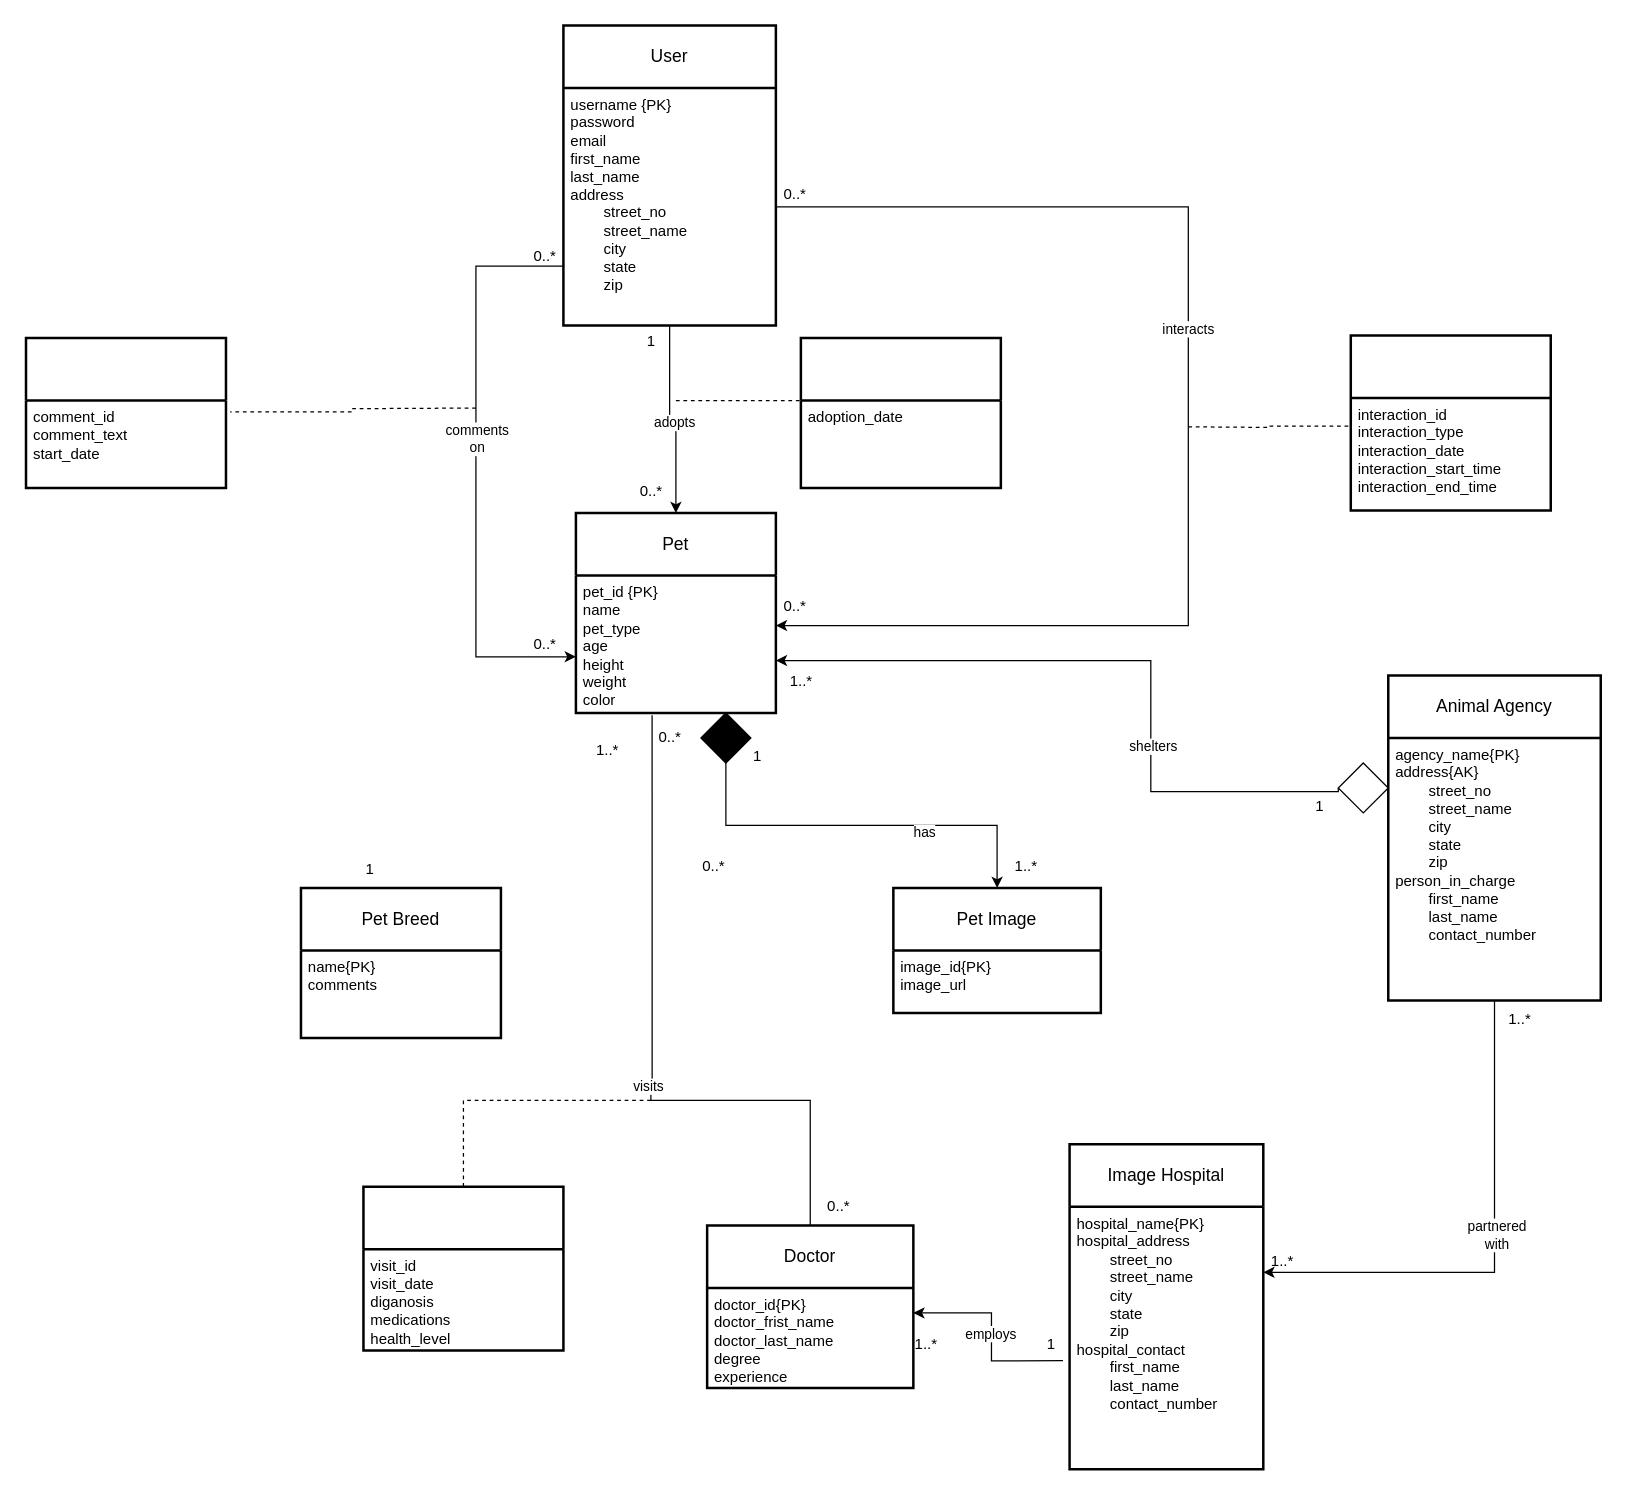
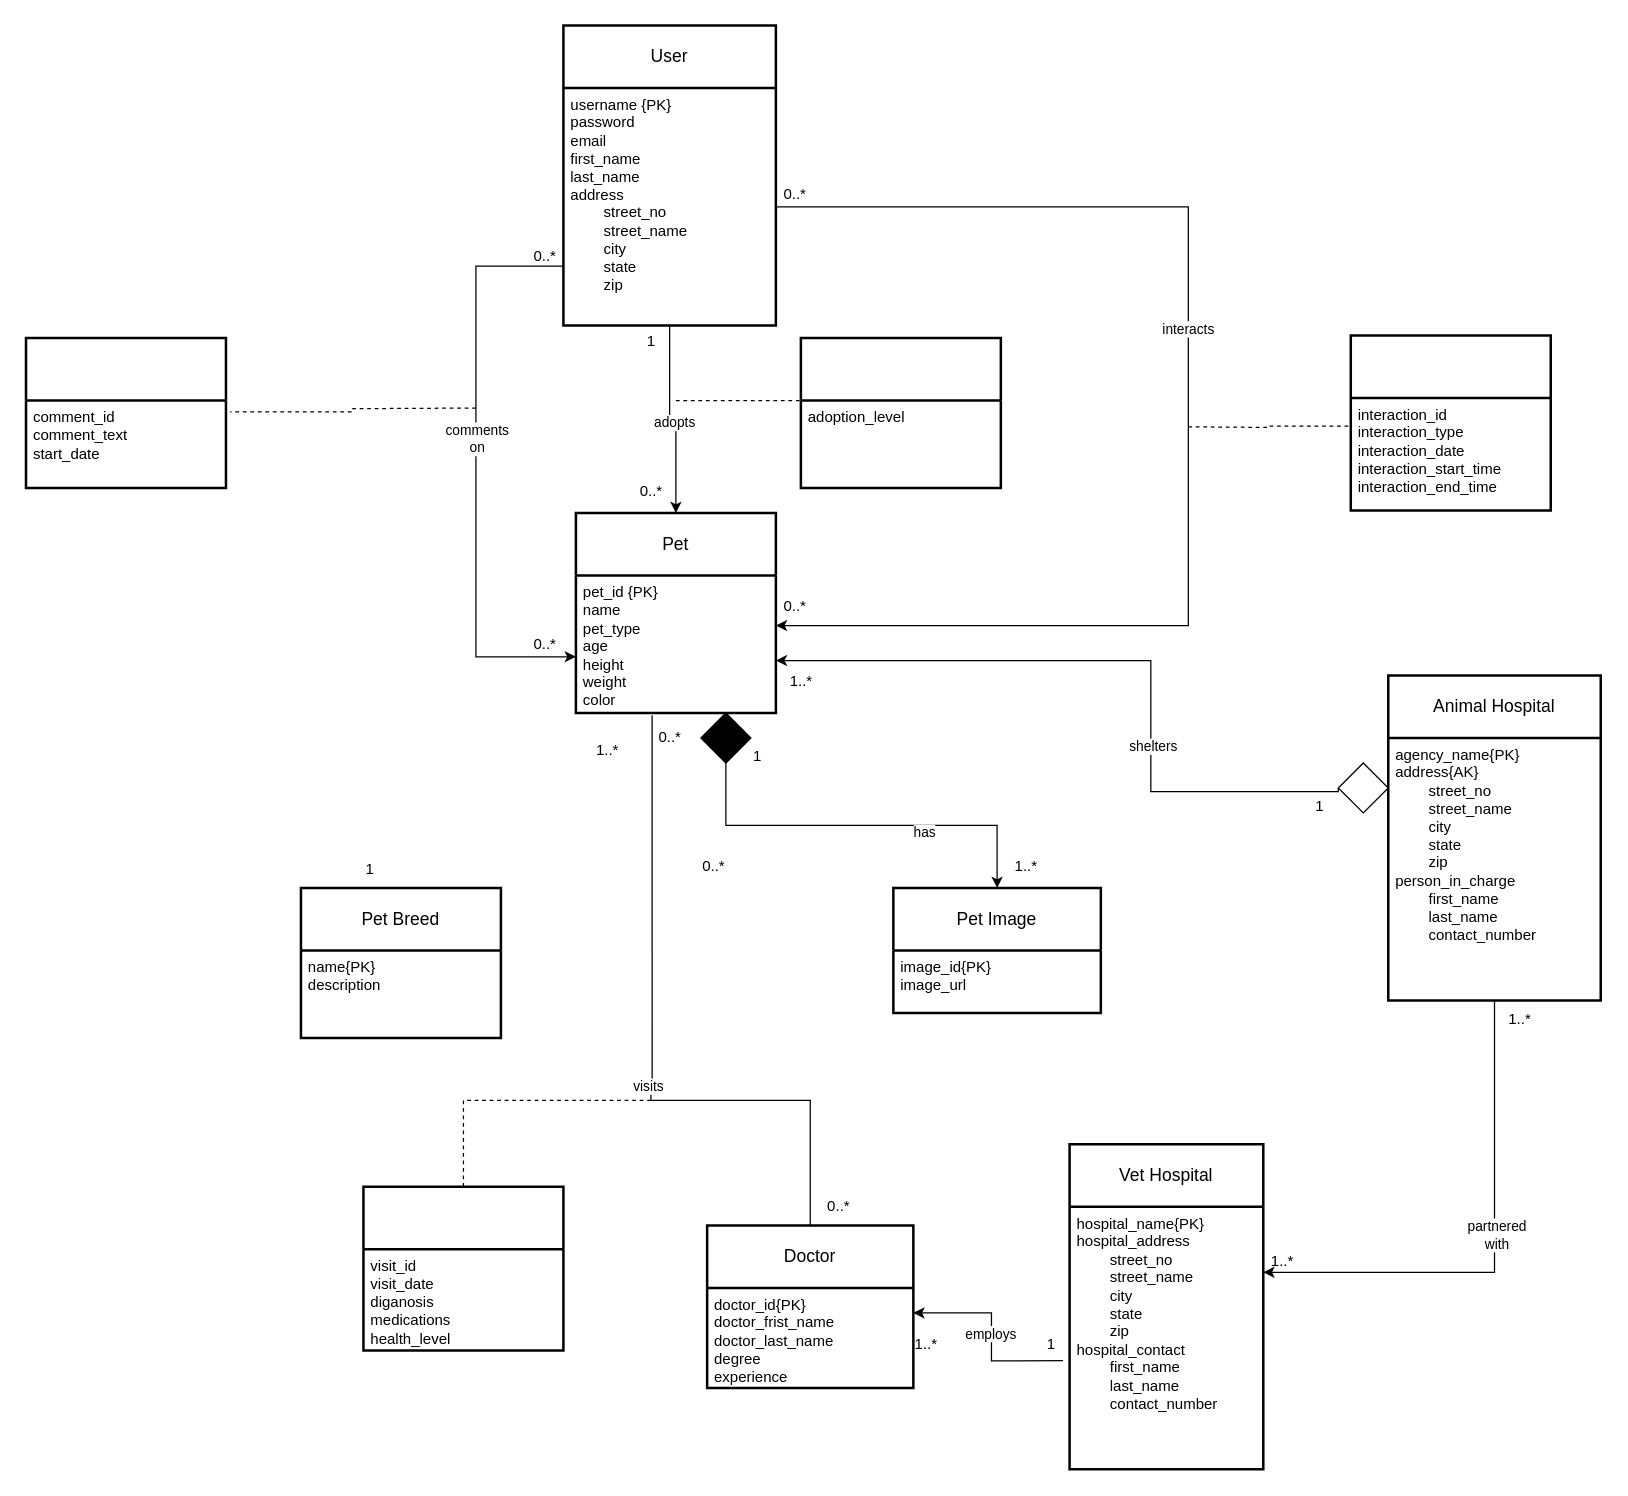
- <mxCell id="7" value="adoption_date&lt;br&gt;" style="align=left;strokeColor=none;fillColor=none;spacingLeft=4;fontSize=12;verticalAlign=top;resizable=0;rotatable=0;part=1;html=1;" parent="6" vertex="1"><mxGeometry y="50" width="160" height="70" as="geometry" /></mxCell>
+ <mxCell id="7" value="adoption_level&lt;br&gt;" style="align=left;strokeColor=none;fillColor=none;spacingLeft=4;fontSize=12;verticalAlign=top;resizable=0;rotatable=0;part=1;html=1;" parent="6" vertex="1"><mxGeometry y="50" width="160" height="70" as="geometry" /></mxCell>
- <mxCell id="39" value="Animal Agency" style="swimlane;childLayout=stackLayout;horizontal=1;startSize=50;horizontalStack=0;rounded=1;fontSize=14;fontStyle=0;strokeWidth=2;resizeParent=0;resizeLast=1;shadow=0;dashed=0;align=center;arcSize=0;whiteSpace=wrap;html=1;" parent="1" vertex="1"><mxGeometry x="1110" y="540" width="170" height="260" as="geometry" /></mxCell>
+ <mxCell id="39" value="Animal Hospital" style="swimlane;childLayout=stackLayout;horizontal=1;startSize=50;horizontalStack=0;rounded=1;fontSize=14;fontStyle=0;strokeWidth=2;resizeParent=0;resizeLast=1;shadow=0;dashed=0;align=center;arcSize=0;whiteSpace=wrap;html=1;" parent="1" vertex="1"><mxGeometry x="1110" y="540" width="170" height="260" as="geometry" /></mxCell>
- <mxCell id="15" value="name{PK}&lt;br&gt;comments" style="align=left;strokeColor=none;fillColor=none;spacingLeft=4;fontSize=12;verticalAlign=top;resizable=0;rotatable=0;part=1;html=1;" parent="14" vertex="1"><mxGeometry y="50" width="160" height="70" as="geometry" /></mxCell>
+ <mxCell id="15" value="name{PK}&lt;br&gt;description" style="align=left;strokeColor=none;fillColor=none;spacingLeft=4;fontSize=12;verticalAlign=top;resizable=0;rotatable=0;part=1;html=1;" parent="14" vertex="1"><mxGeometry y="50" width="160" height="70" as="geometry" /></mxCell>
- <mxCell id="52" value="Image Hospital" style="swimlane;childLayout=stackLayout;horizontal=1;startSize=50;horizontalStack=0;rounded=1;fontSize=14;fontStyle=0;strokeWidth=2;resizeParent=0;resizeLast=1;shadow=0;dashed=0;align=center;arcSize=0;whiteSpace=wrap;html=1;" vertex="1" parent="1"><mxGeometry x="855" y="915" width="155" height="260" as="geometry" /></mxCell>
+ <mxCell id="52" value="Vet Hospital" style="swimlane;childLayout=stackLayout;horizontal=1;startSize=50;horizontalStack=0;rounded=1;fontSize=14;fontStyle=0;strokeWidth=2;resizeParent=0;resizeLast=1;shadow=0;dashed=0;align=center;arcSize=0;whiteSpace=wrap;html=1;" vertex="1" parent="1"><mxGeometry x="855" y="915" width="155" height="260" as="geometry" /></mxCell>
